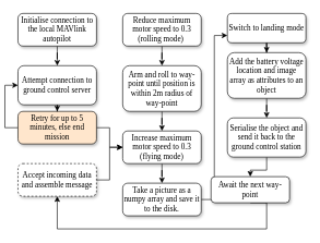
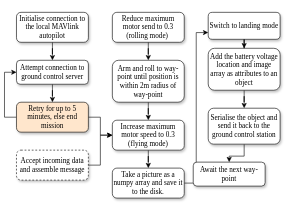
- <mxCell id="12" value="&lt;font face=&quot;Times New Roman&quot;&gt;Reduce maximum motor speed to 0.3 (rolling mode)&amp;nbsp;&lt;/font&gt;" style="rounded=1;whiteSpace=wrap;html=1;fontSize=12;glass=0;strokeWidth=1;shadow=1;" parent="1" vertex="1"><mxGeometry x="180" y="20" width="120" height="50" as="geometry" /></mxCell>
+ <mxCell id="12" value="&lt;font face=&quot;Times New Roman&quot;&gt;Reduce maximum motor send to 0.3 (rolling mode)&amp;nbsp;&lt;/font&gt;" style="rounded=1;whiteSpace=wrap;html=1;fontSize=12;glass=0;strokeWidth=1;shadow=1;" parent="1" vertex="1"><mxGeometry x="180" y="20" width="120" height="50" as="geometry" /></mxCell>
- <mxCell id="5" value="&lt;font face=&quot;Times New Roman&quot;&gt;Attempt connection to ground control server&lt;/font&gt;" style="rounded=1;whiteSpace=wrap;html=1;fontSize=12;glass=0;strokeWidth=1;shadow=1;" parent="1" vertex="1"><mxGeometry x="20" y="100" width="120" height="60" as="geometry" /></mxCell>
+ <mxCell id="5" value="&lt;font face=&quot;Times New Roman&quot;&gt;Attempt connection to ground control server&lt;/font&gt;" style="rounded=1;whiteSpace=wrap;html=1;fontSize=12;glass=0;strokeWidth=1;shadow=1;" parent="1" vertex="1"><mxGeometry x="20" y="100" width="120" height="40" as="geometry" /></mxCell>
- <mxCell id="25" style="edgeStyle=orthogonalEdgeStyle;rounded=0;orthogonalLoop=1;jettySize=auto;html=1;exitX=0.5;exitY=1;exitDx=0;exitDy=0;entryX=0.5;entryY=1;entryDx=0;entryDy=0;" parent="1" source="26" target="10" edge="1"><mxGeometry relative="1" as="geometry"><Array as="points"><mxPoint x="400" y="350" /><mxPoint x="80" y="350" /></Array></mxGeometry></mxCell>
